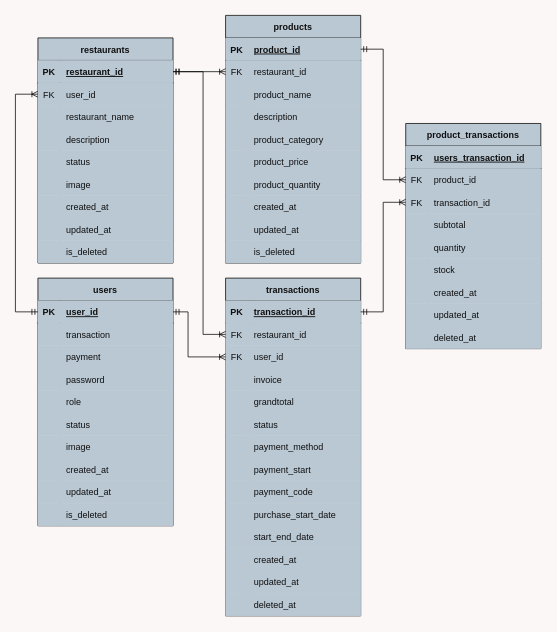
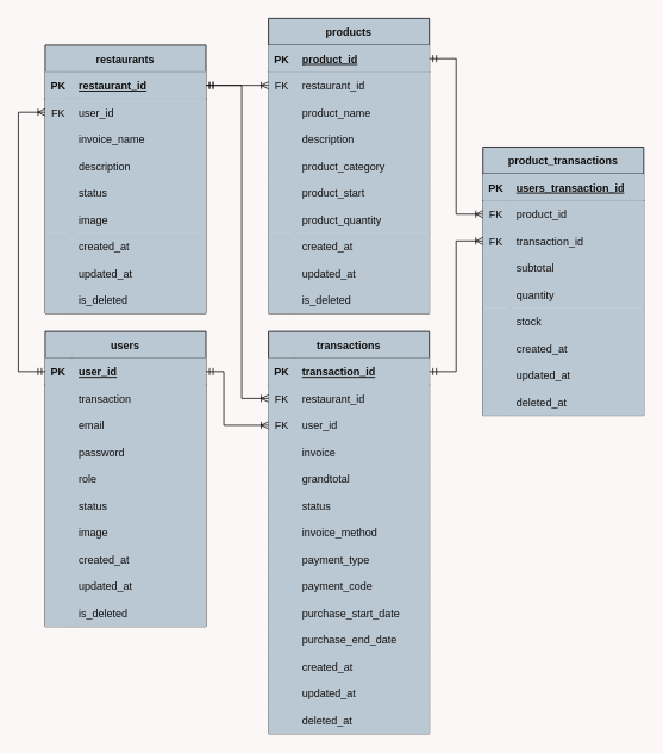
- <mxCell id="146" value="restaurant_name" style="shape=partialRectangle;connectable=0;fillColor=#bac8d3;top=0;left=0;bottom=0;right=0;align=left;spacingLeft=6;overflow=hidden;labelBackgroundColor=none;strokeColor=#050505;labelBorderColor=none;fontColor=#0f0f0f;" parent="144" vertex="1"><mxGeometry x="30" width="150" height="30" as="geometry"><mxRectangle width="150" height="30" as="alternateBounds" /></mxGeometry></mxCell>
+ <mxCell id="146" value="invoice_name" style="shape=partialRectangle;connectable=0;fillColor=#bac8d3;top=0;left=0;bottom=0;right=0;align=left;spacingLeft=6;overflow=hidden;labelBackgroundColor=none;strokeColor=#050505;labelBorderColor=none;fontColor=#0f0f0f;" parent="144" vertex="1"><mxGeometry x="30" width="150" height="30" as="geometry"><mxRectangle width="150" height="30" as="alternateBounds" /></mxGeometry></mxCell>
- <mxCell id="51" value="product_price" style="shape=partialRectangle;connectable=0;fillColor=#bac8d3;top=0;left=0;bottom=0;right=0;align=left;spacingLeft=6;overflow=hidden;labelBackgroundColor=none;strokeColor=#050505;labelBorderColor=none;fontColor=#0f0f0f;" parent="49" vertex="1"><mxGeometry x="30" width="150" height="30" as="geometry"><mxRectangle width="150" height="30" as="alternateBounds" /></mxGeometry></mxCell>
+ <mxCell id="51" value="product_start" style="shape=partialRectangle;connectable=0;fillColor=#bac8d3;top=0;left=0;bottom=0;right=0;align=left;spacingLeft=6;overflow=hidden;labelBackgroundColor=none;strokeColor=#050505;labelBorderColor=none;fontColor=#0f0f0f;" parent="49" vertex="1"><mxGeometry x="30" width="150" height="30" as="geometry"><mxRectangle width="150" height="30" as="alternateBounds" /></mxGeometry></mxCell>
- <mxCell id="11" value="payment" style="shape=partialRectangle;connectable=0;fillColor=#bac8d3;top=0;left=0;bottom=0;right=0;align=left;spacingLeft=6;overflow=hidden;labelBackgroundColor=none;strokeColor=#050505;labelBorderColor=none;fontColor=#0f0f0f;" parent="9" vertex="1"><mxGeometry x="30" width="150" height="30" as="geometry"><mxRectangle width="150" height="30" as="alternateBounds" /></mxGeometry></mxCell>
+ <mxCell id="11" value="email" style="shape=partialRectangle;connectable=0;fillColor=#bac8d3;top=0;left=0;bottom=0;right=0;align=left;spacingLeft=6;overflow=hidden;labelBackgroundColor=none;strokeColor=#050505;labelBorderColor=none;fontColor=#0f0f0f;" parent="9" vertex="1"><mxGeometry x="30" width="150" height="30" as="geometry"><mxRectangle width="150" height="30" as="alternateBounds" /></mxGeometry></mxCell>
- <mxCell id="85" value="payment_method" style="shape=partialRectangle;connectable=0;fillColor=#bac8d3;top=0;left=0;bottom=0;right=0;align=left;spacingLeft=6;overflow=hidden;labelBackgroundColor=none;strokeColor=#050505;labelBorderColor=none;fontColor=#0f0f0f;" vertex="1" parent="83"><mxGeometry x="30" width="150" height="30" as="geometry"><mxRectangle width="150" height="30" as="alternateBounds" /></mxGeometry></mxCell>
+ <mxCell id="85" value="invoice_method" style="shape=partialRectangle;connectable=0;fillColor=#bac8d3;top=0;left=0;bottom=0;right=0;align=left;spacingLeft=6;overflow=hidden;labelBackgroundColor=none;strokeColor=#050505;labelBorderColor=none;fontColor=#0f0f0f;" vertex="1" parent="83"><mxGeometry x="30" width="150" height="30" as="geometry"><mxRectangle width="150" height="30" as="alternateBounds" /></mxGeometry></mxCell>
- <mxCell id="88" value="payment_start" style="shape=partialRectangle;connectable=0;fillColor=#bac8d3;top=0;left=0;bottom=0;right=0;align=left;spacingLeft=6;overflow=hidden;labelBackgroundColor=none;strokeColor=#050505;labelBorderColor=none;fontColor=#0f0f0f;" vertex="1" parent="86"><mxGeometry x="30" width="150" height="30" as="geometry"><mxRectangle width="150" height="30" as="alternateBounds" /></mxGeometry></mxCell>
+ <mxCell id="88" value="payment_type" style="shape=partialRectangle;connectable=0;fillColor=#bac8d3;top=0;left=0;bottom=0;right=0;align=left;spacingLeft=6;overflow=hidden;labelBackgroundColor=none;strokeColor=#050505;labelBorderColor=none;fontColor=#0f0f0f;" vertex="1" parent="86"><mxGeometry x="30" width="150" height="30" as="geometry"><mxRectangle width="150" height="30" as="alternateBounds" /></mxGeometry></mxCell>
- <mxCell id="97" value="start_end_date" style="shape=partialRectangle;connectable=0;fillColor=#bac8d3;top=0;left=0;bottom=0;right=0;align=left;spacingLeft=6;overflow=hidden;labelBackgroundColor=none;strokeColor=#050505;labelBorderColor=none;fontColor=#0f0f0f;" parent="95" vertex="1"><mxGeometry x="30" width="150" height="30" as="geometry"><mxRectangle width="150" height="30" as="alternateBounds" /></mxGeometry></mxCell>
+ <mxCell id="97" value="purchase_end_date" style="shape=partialRectangle;connectable=0;fillColor=#bac8d3;top=0;left=0;bottom=0;right=0;align=left;spacingLeft=6;overflow=hidden;labelBackgroundColor=none;strokeColor=#050505;labelBorderColor=none;fontColor=#0f0f0f;" parent="95" vertex="1"><mxGeometry x="30" width="150" height="30" as="geometry"><mxRectangle width="150" height="30" as="alternateBounds" /></mxGeometry></mxCell>
